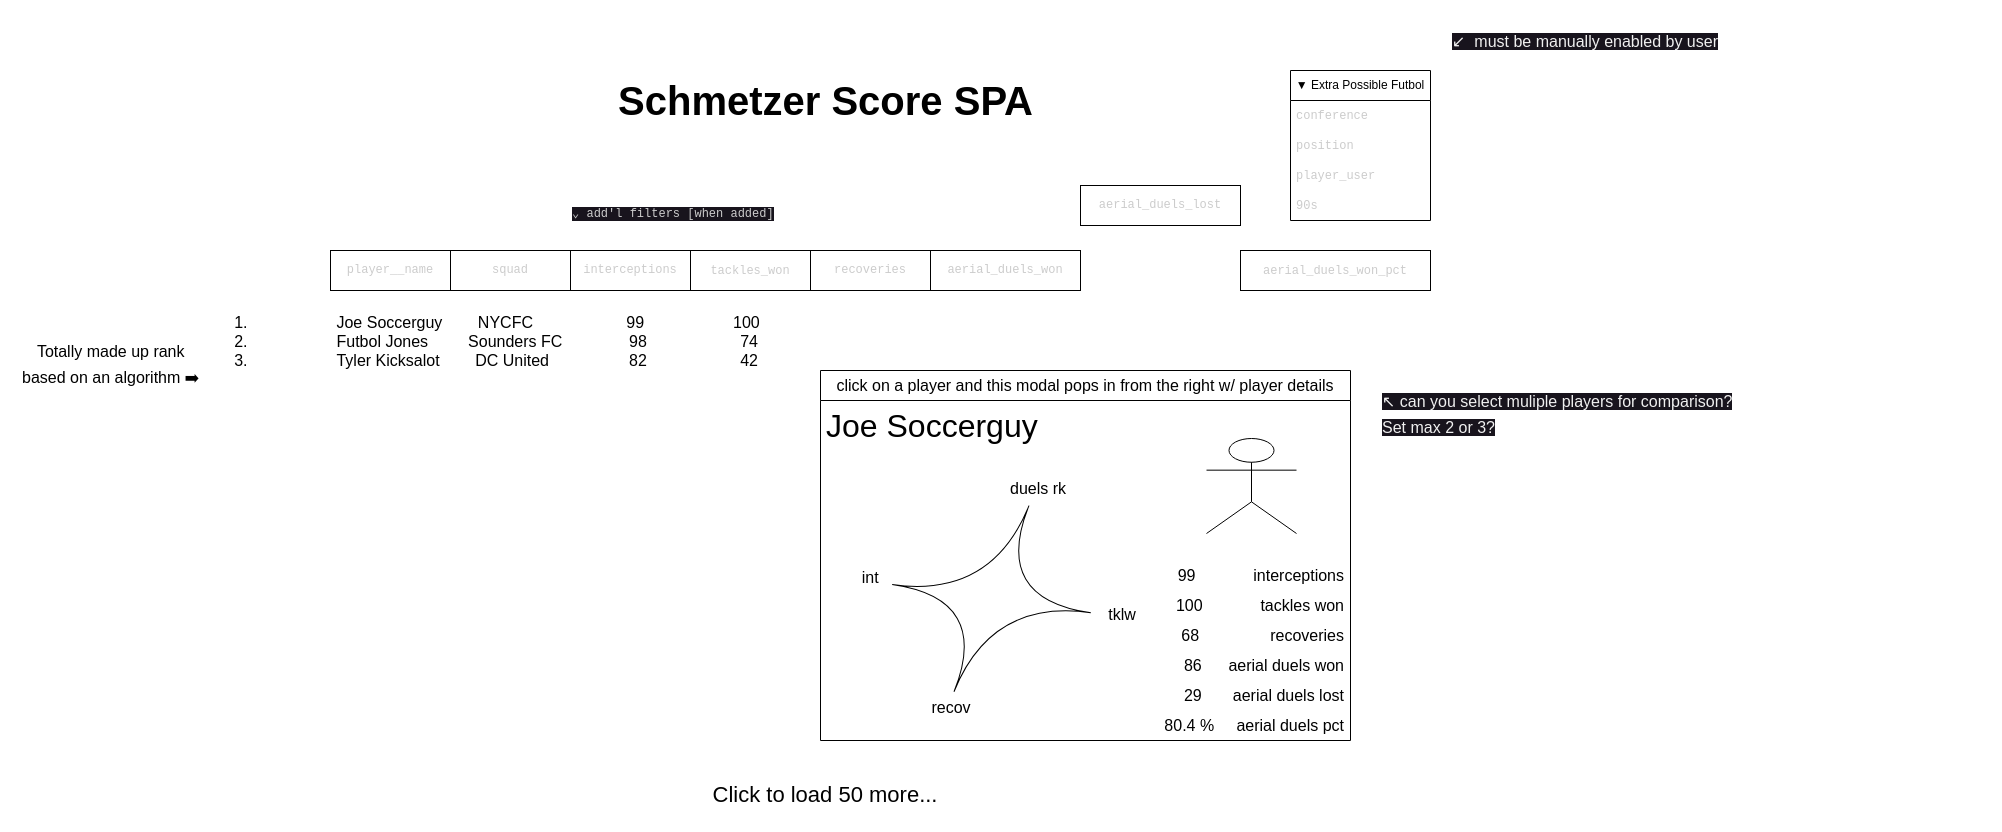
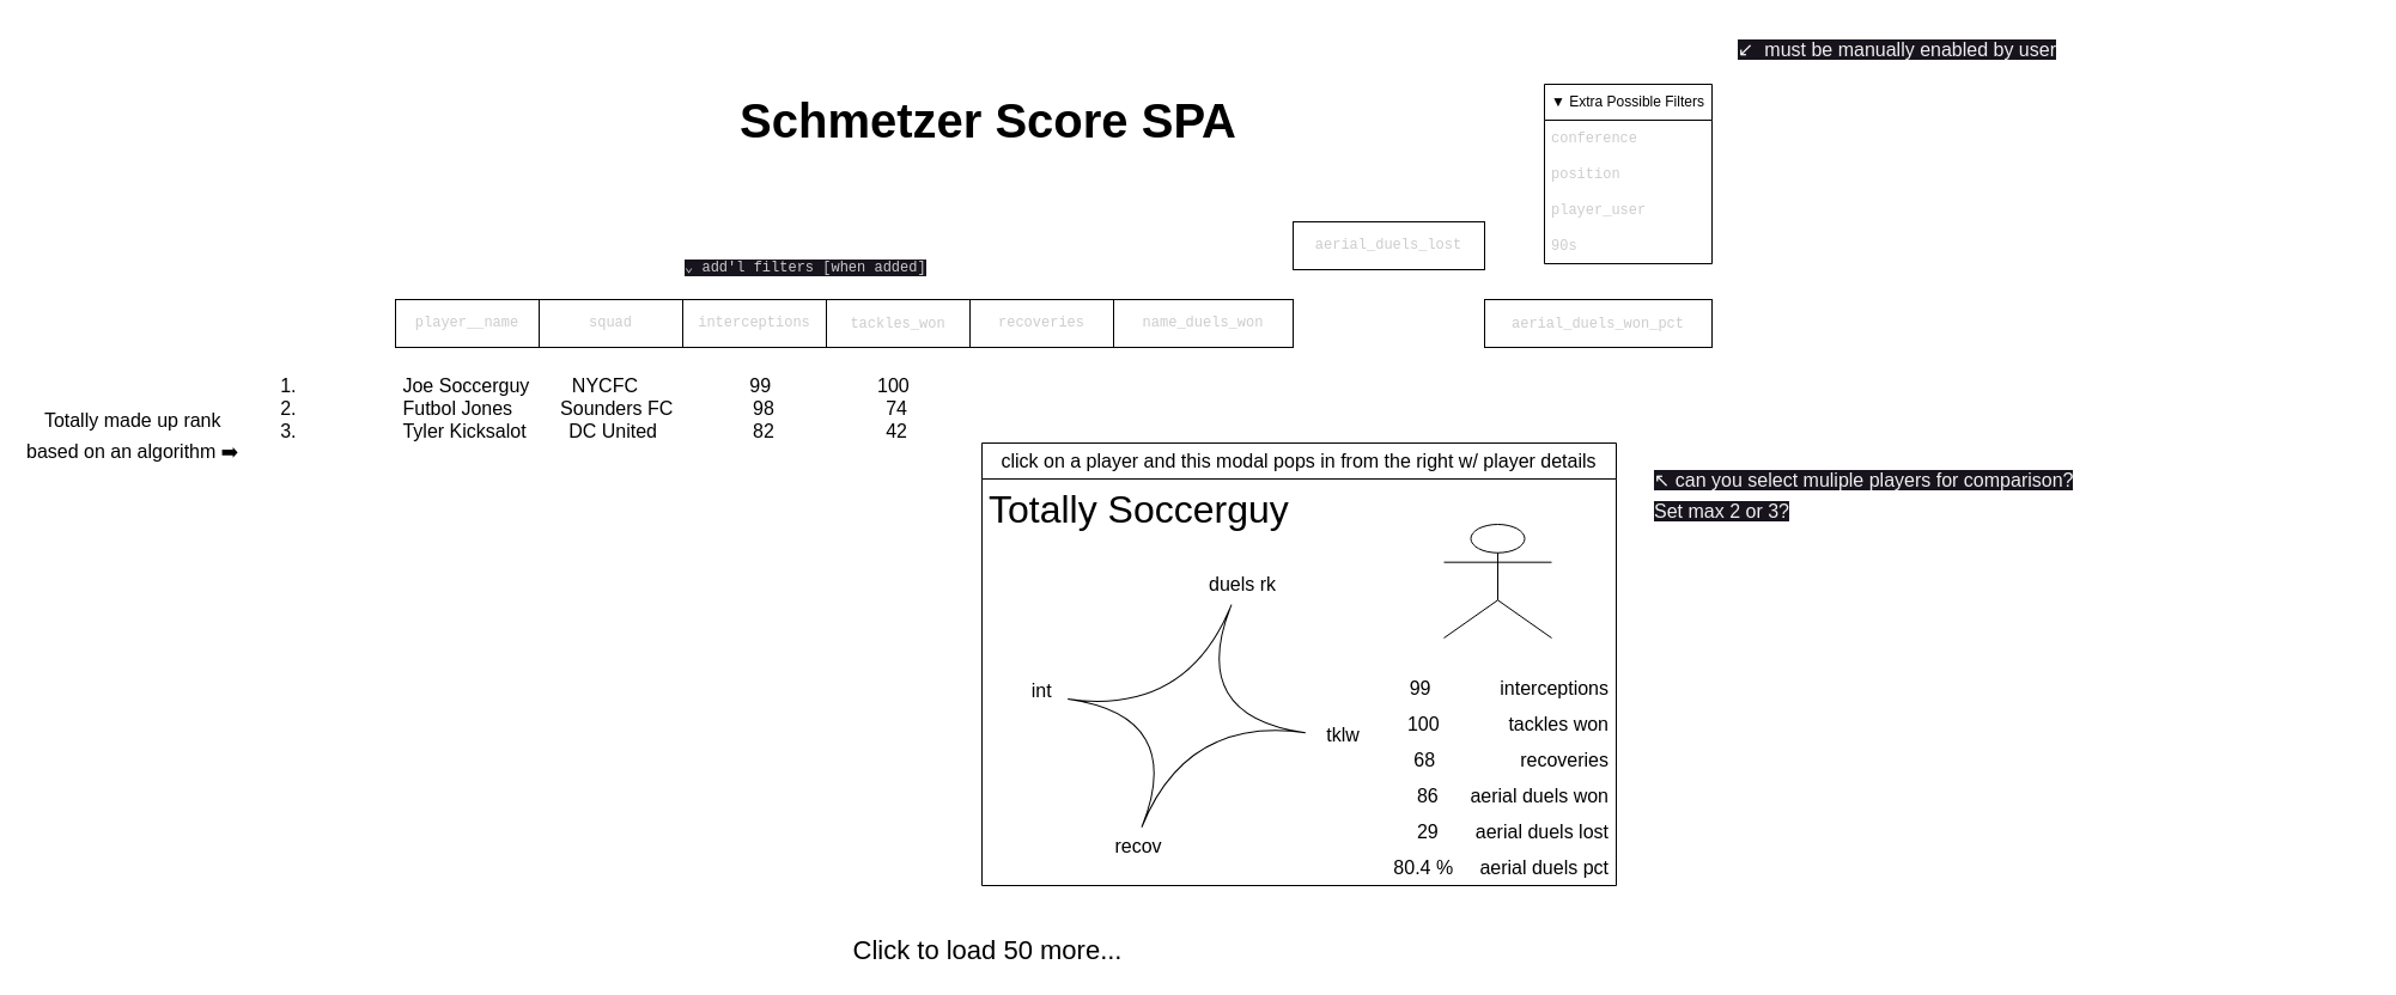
- <mxCell id="10" value="▼ Extra Possible Futbol" style="swimlane;fontStyle=0;childLayout=stackLayout;horizontal=1;startSize=30;horizontalStack=0;resizeParent=1;resizeParentMax=0;resizeLast=0;collapsible=1;marginBottom=0;whiteSpace=wrap;html=1;" vertex="1" parent="1"><mxGeometry x="1290" y="70" width="140" height="150" as="geometry" /></mxCell>
+ <mxCell id="10" value="▼ Extra Possible Filters" style="swimlane;fontStyle=0;childLayout=stackLayout;horizontal=1;startSize=30;horizontalStack=0;resizeParent=1;resizeParentMax=0;resizeLast=0;collapsible=1;marginBottom=0;whiteSpace=wrap;html=1;" vertex="1" parent="1"><mxGeometry x="1290" y="70" width="140" height="150" as="geometry" /></mxCell>
- <mxCell id="34" value="&lt;span style=&quot;color: rgb(204, 204, 204); font-family: Menlo, Monaco, &amp;quot;Courier New&amp;quot;, monospace; font-size: 12px; font-style: normal; font-variant-ligatures: normal; font-variant-caps: normal; font-weight: 400; letter-spacing: normal; orphans: 2; text-align: center; text-indent: 0px; text-transform: none; widows: 2; word-spacing: 0px; -webkit-text-stroke-width: 0px; background-color: rgb(24, 20, 29); text-decoration-thickness: initial; text-decoration-style: initial; text-decoration-color: initial; float: none; display: inline !important;&quot;&gt;⌄ add'l filters [when added]&lt;/span&gt;" style="text;whiteSpace=wrap;html=1;fontSize=22;" vertex="1" parent="1"><mxGeometry x="570" y="190" width="250" height="50" as="geometry" /></mxCell>
+ <mxCell id="34" value="&lt;span style=&quot;color: rgb(204, 204, 204); font-family: Menlo, Monaco, &amp;quot;Courier New&amp;quot;, monospace; font-size: 12px; font-style: normal; font-variant-ligatures: normal; font-variant-caps: normal; font-weight: 400; letter-spacing: normal; orphans: 2; text-align: center; text-indent: 0px; text-transform: none; widows: 2; word-spacing: 0px; -webkit-text-stroke-width: 0px; background-color: rgb(24, 20, 29); text-decoration-thickness: initial; text-decoration-style: initial; text-decoration-color: initial; float: none; display: inline !important;&quot;&gt;⌄ add'l filters [when added]&lt;/span&gt;" style="text;whiteSpace=wrap;html=1;fontSize=22;" vertex="1" parent="1"><mxGeometry x="570" y="200" width="250" height="50" as="geometry" /></mxCell>
- <mxCell id="7" value="&lt;div style=&quot;color: rgb(204, 204, 204); font-family: Menlo, Monaco, &amp;quot;Courier New&amp;quot;, monospace;&quot;&gt;&lt;span style=&quot;background-color: initial;&quot;&gt;aerial_duels_won&lt;/span&gt;&lt;/div&gt;" style="rounded=0;whiteSpace=wrap;html=1;" vertex="1" parent="1"><mxGeometry x="930" y="250" width="150" height="40" as="geometry" /></mxCell>
+ <mxCell id="7" value="&lt;div style=&quot;color: rgb(204, 204, 204); font-family: Menlo, Monaco, &amp;quot;Courier New&amp;quot;, monospace;&quot;&gt;&lt;span style=&quot;background-color: initial;&quot;&gt;name_duels_won&lt;/span&gt;&lt;/div&gt;" style="rounded=0;whiteSpace=wrap;html=1;" vertex="1" parent="1"><mxGeometry x="930" y="250" width="150" height="40" as="geometry" /></mxCell>
- <mxCell id="17" value="&lt;font style=&quot;font-size: 32px;&quot;&gt;Joe Soccerguy&lt;/font&gt;" style="text;strokeColor=none;fillColor=none;align=left;verticalAlign=top;spacingLeft=4;spacingRight=4;overflow=hidden;points=[[0,0.5],[1,0.5]];portConstraint=eastwest;rotatable=0;whiteSpace=wrap;html=1;fontSize=16;" vertex="1" parent="16"><mxGeometry y="30" width="530" height="160" as="geometry" /></mxCell>
+ <mxCell id="17" value="&lt;font style=&quot;font-size: 32px;&quot;&gt;Totally Soccerguy&lt;/font&gt;" style="text;strokeColor=none;fillColor=none;align=left;verticalAlign=top;spacingLeft=4;spacingRight=4;overflow=hidden;points=[[0,0.5],[1,0.5]];portConstraint=eastwest;rotatable=0;whiteSpace=wrap;html=1;fontSize=16;" vertex="1" parent="16"><mxGeometry y="30" width="530" height="160" as="geometry" /></mxCell>
